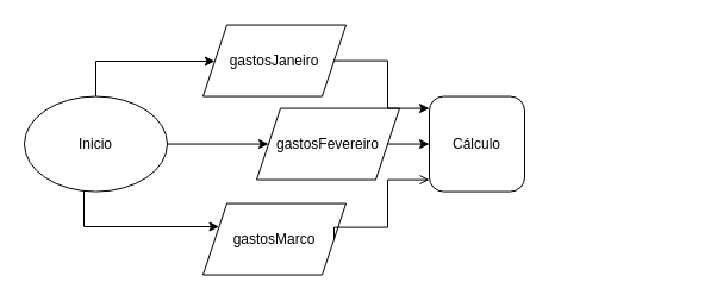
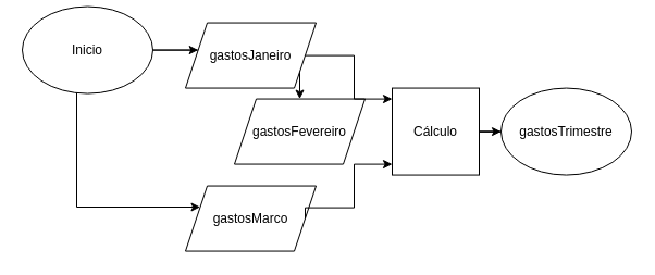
- <mxCell id="5" value="Inicio" style="ellipse;whiteSpace=wrap;html=1;" parent="1" vertex="1"><mxGeometry x="20" y="80.56" width="120" height="80" as="geometry" /></mxCell>
+ <mxCell id="5" value="Inicio" style="ellipse;whiteSpace=wrap;html=1;" parent="1" vertex="1"><mxGeometry x="20" y="5.56" width="120" height="80" as="geometry" /></mxCell>
- <mxCell id="12" value="" style="endArrow=classic;html=1;rounded=0;edgeStyle=orthogonalEdgeStyle;" parent="1" source="8" target="10" edge="1"><mxGeometry width="50" height="50" relative="1" as="geometry"><mxPoint x="410" y="180.56" as="sourcePoint" /><mxPoint x="460" y="130.56" as="targetPoint" /><Array as="points"><mxPoint x="300" y="120.56" /><mxPoint x="300" y="120.56" /></Array></mxGeometry></mxCell>
- <mxCell id="10" value="Cálculo" style="whiteSpace=wrap;html=1;aspect=fixed;rounded=1;" parent="1" vertex="1"><mxGeometry x="360" y="80.56" width="80" height="80" as="geometry" /></mxCell>
+ <mxCell id="10" value="Cálculo" style="whiteSpace=wrap;html=1;aspect=fixed;" parent="1" vertex="1"><mxGeometry x="360" y="80.56" width="80" height="80" as="geometry" /></mxCell>
+ <mxCell id="9" style="edgeStyle=orthogonalEdgeStyle;rounded=0;orthogonalLoop=1;jettySize=auto;html=1;" parent="1" source="10" target="14" edge="1"><mxGeometry relative="1" as="geometry" /></mxCell>
+ <mxCell id="14" value="gastosTrimestre" style="ellipse;whiteSpace=wrap;html=1;" parent="1" vertex="1"><mxGeometry x="460" y="80.56" width="120" height="80" as="geometry" /></mxCell>
- <mxCell id="11" value="" style="endArrow=open;html=1;rounded=0;exitX=1;exitY=0.5;exitDx=0;exitDy=0;edgeStyle=orthogonalEdgeStyle;" parent="1" source="6" target="10" edge="1"><mxGeometry width="50" height="50" relative="1" as="geometry"><mxPoint x="410" y="180.56" as="sourcePoint" /><mxPoint x="460" y="130.56" as="targetPoint" /><Array as="points"><mxPoint x="325" y="190.56" /><mxPoint x="325" y="150.56" /></Array></mxGeometry></mxCell>
+ <mxCell id="11" value="" style="endArrow=classic;html=1;rounded=0;exitX=1;exitY=0.5;exitDx=0;exitDy=0;edgeStyle=orthogonalEdgeStyle;" parent="1" source="6" target="10" edge="1"><mxGeometry width="50" height="50" relative="1" as="geometry"><mxPoint x="410" y="180.56" as="sourcePoint" /><mxPoint x="460" y="130.56" as="targetPoint" /><Array as="points"><mxPoint x="325" y="190.56" /><mxPoint x="325" y="150.56" /></Array></mxGeometry></mxCell>
